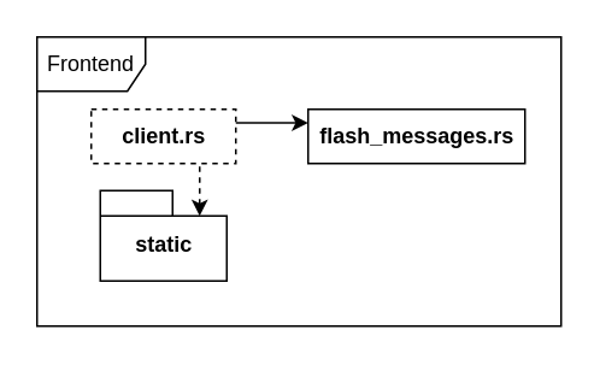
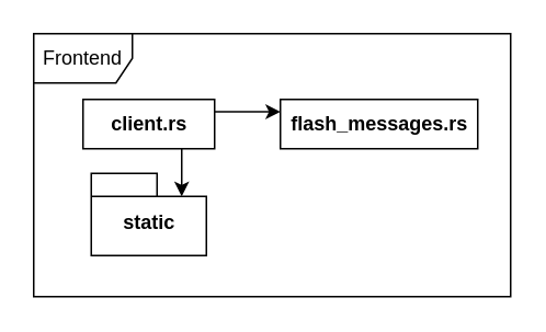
- <mxCell id="5" value="&lt;span style=&quot;font-weight: 700;&quot;&gt;client.rs&lt;/span&gt;" style="html=1;dashed=1;" vertex="1" parent="1"><mxGeometry x="50" y="60" width="80" height="30" as="geometry" /></mxCell>
+ <mxCell id="5" value="&lt;span style=&quot;font-weight: 700;&quot;&gt;client.rs&lt;/span&gt;" style="html=1;" vertex="1" parent="1"><mxGeometry x="50" y="60" width="80" height="30" as="geometry" /></mxCell>
- <mxCell id="3" style="edgeStyle=none;html=1;exitX=0;exitY=0;exitDx=55;exitDy=14;exitPerimeter=0;startArrow=classic;startFill=1;endArrow=none;endFill=0;entryX=0.75;entryY=1;entryDx=0;entryDy=0;dashed=1;" edge="1" parent="1" source="4" target="5"><mxGeometry relative="1" as="geometry"><mxPoint x="152.5" y="110" as="targetPoint" /></mxGeometry></mxCell>
+ <mxCell id="3" style="edgeStyle=none;html=1;exitX=0;exitY=0;exitDx=55;exitDy=14;exitPerimeter=0;startArrow=classic;startFill=1;endArrow=none;endFill=0;entryX=0.75;entryY=1;entryDx=0;entryDy=0;" edge="1" parent="1" source="4" target="5"><mxGeometry relative="1" as="geometry"><mxPoint x="152.5" y="110" as="targetPoint" /></mxGeometry></mxCell>
